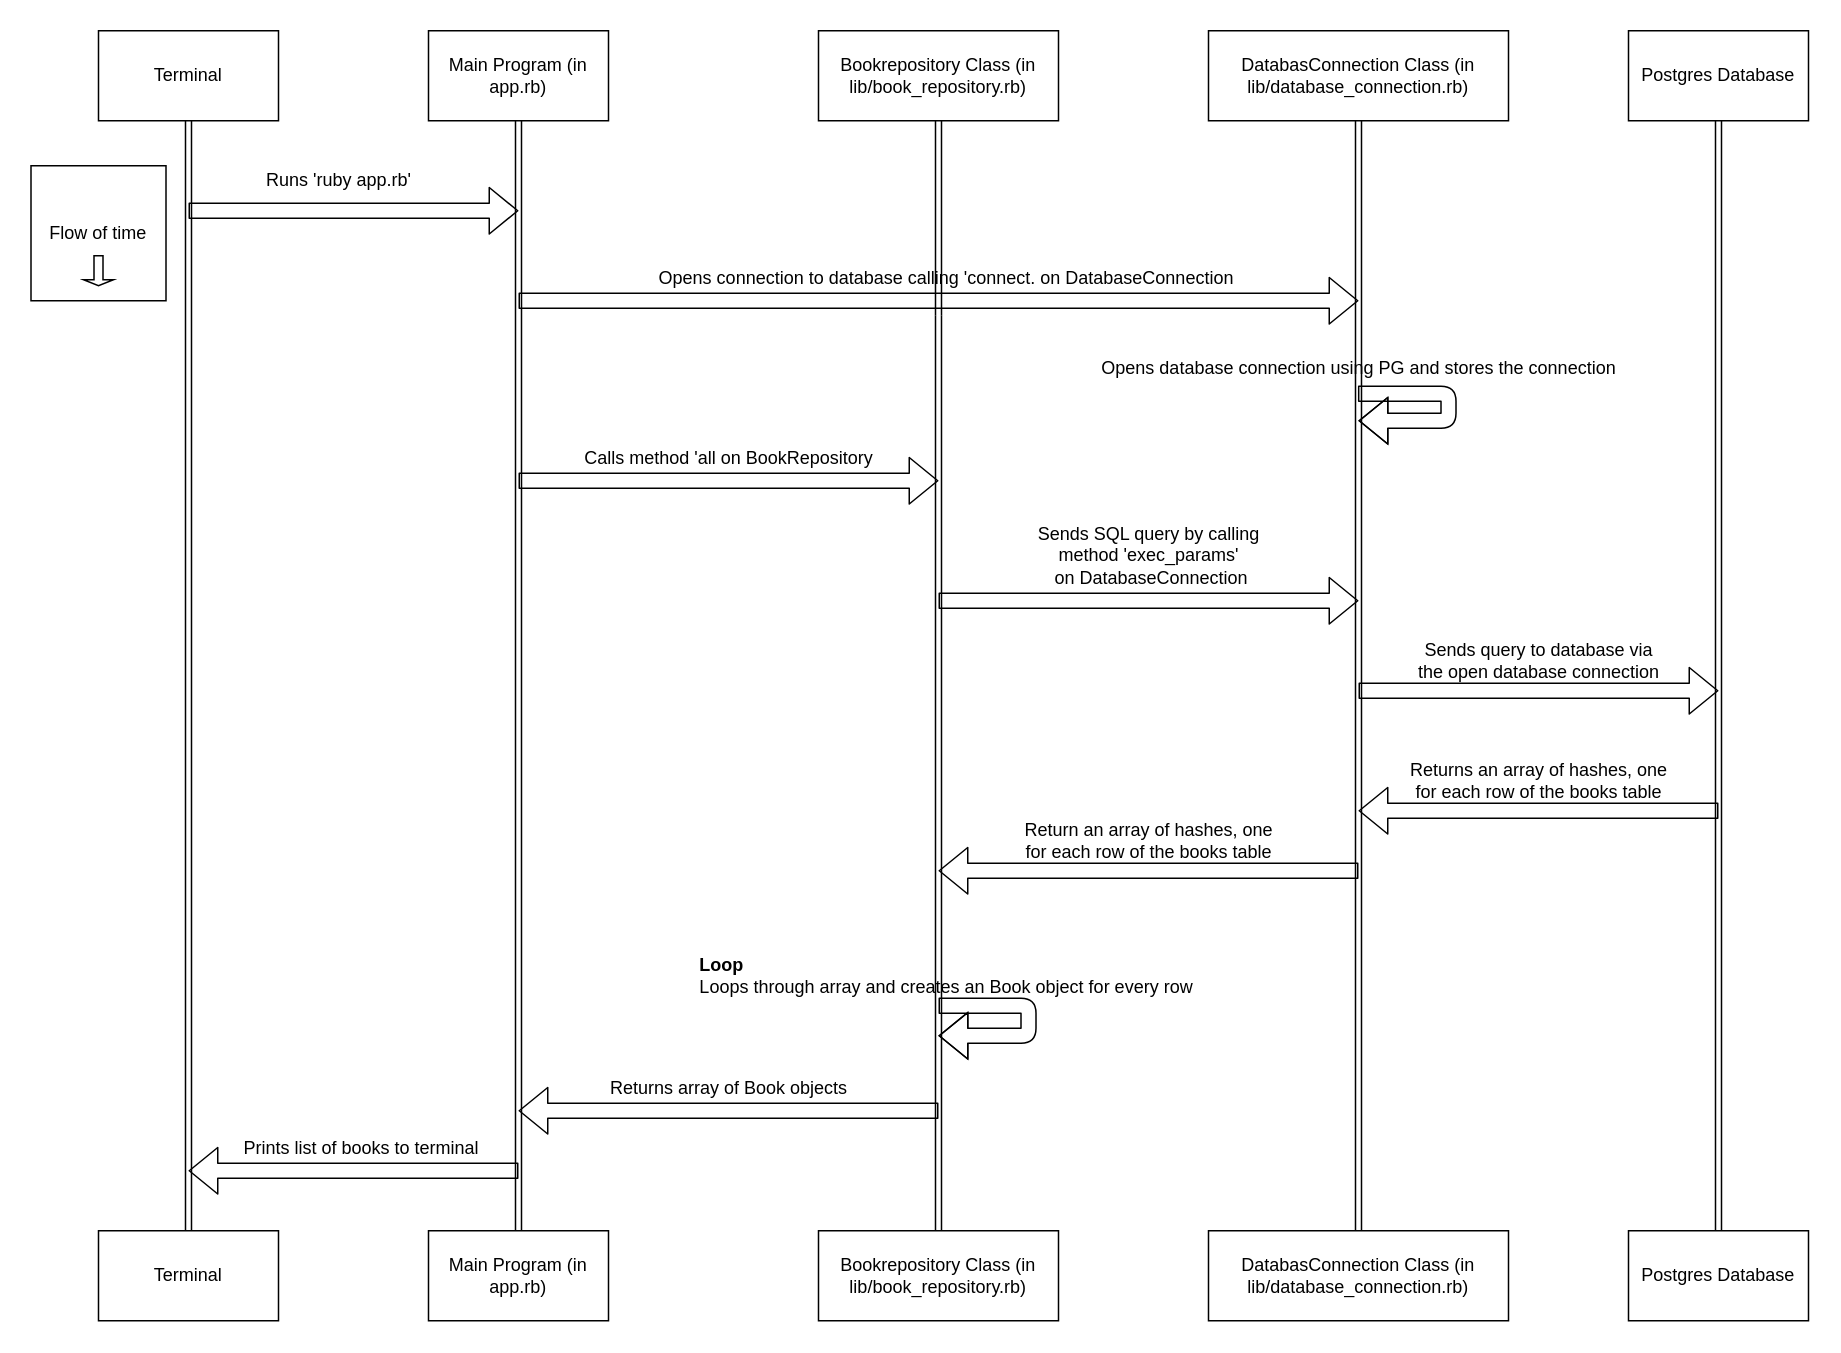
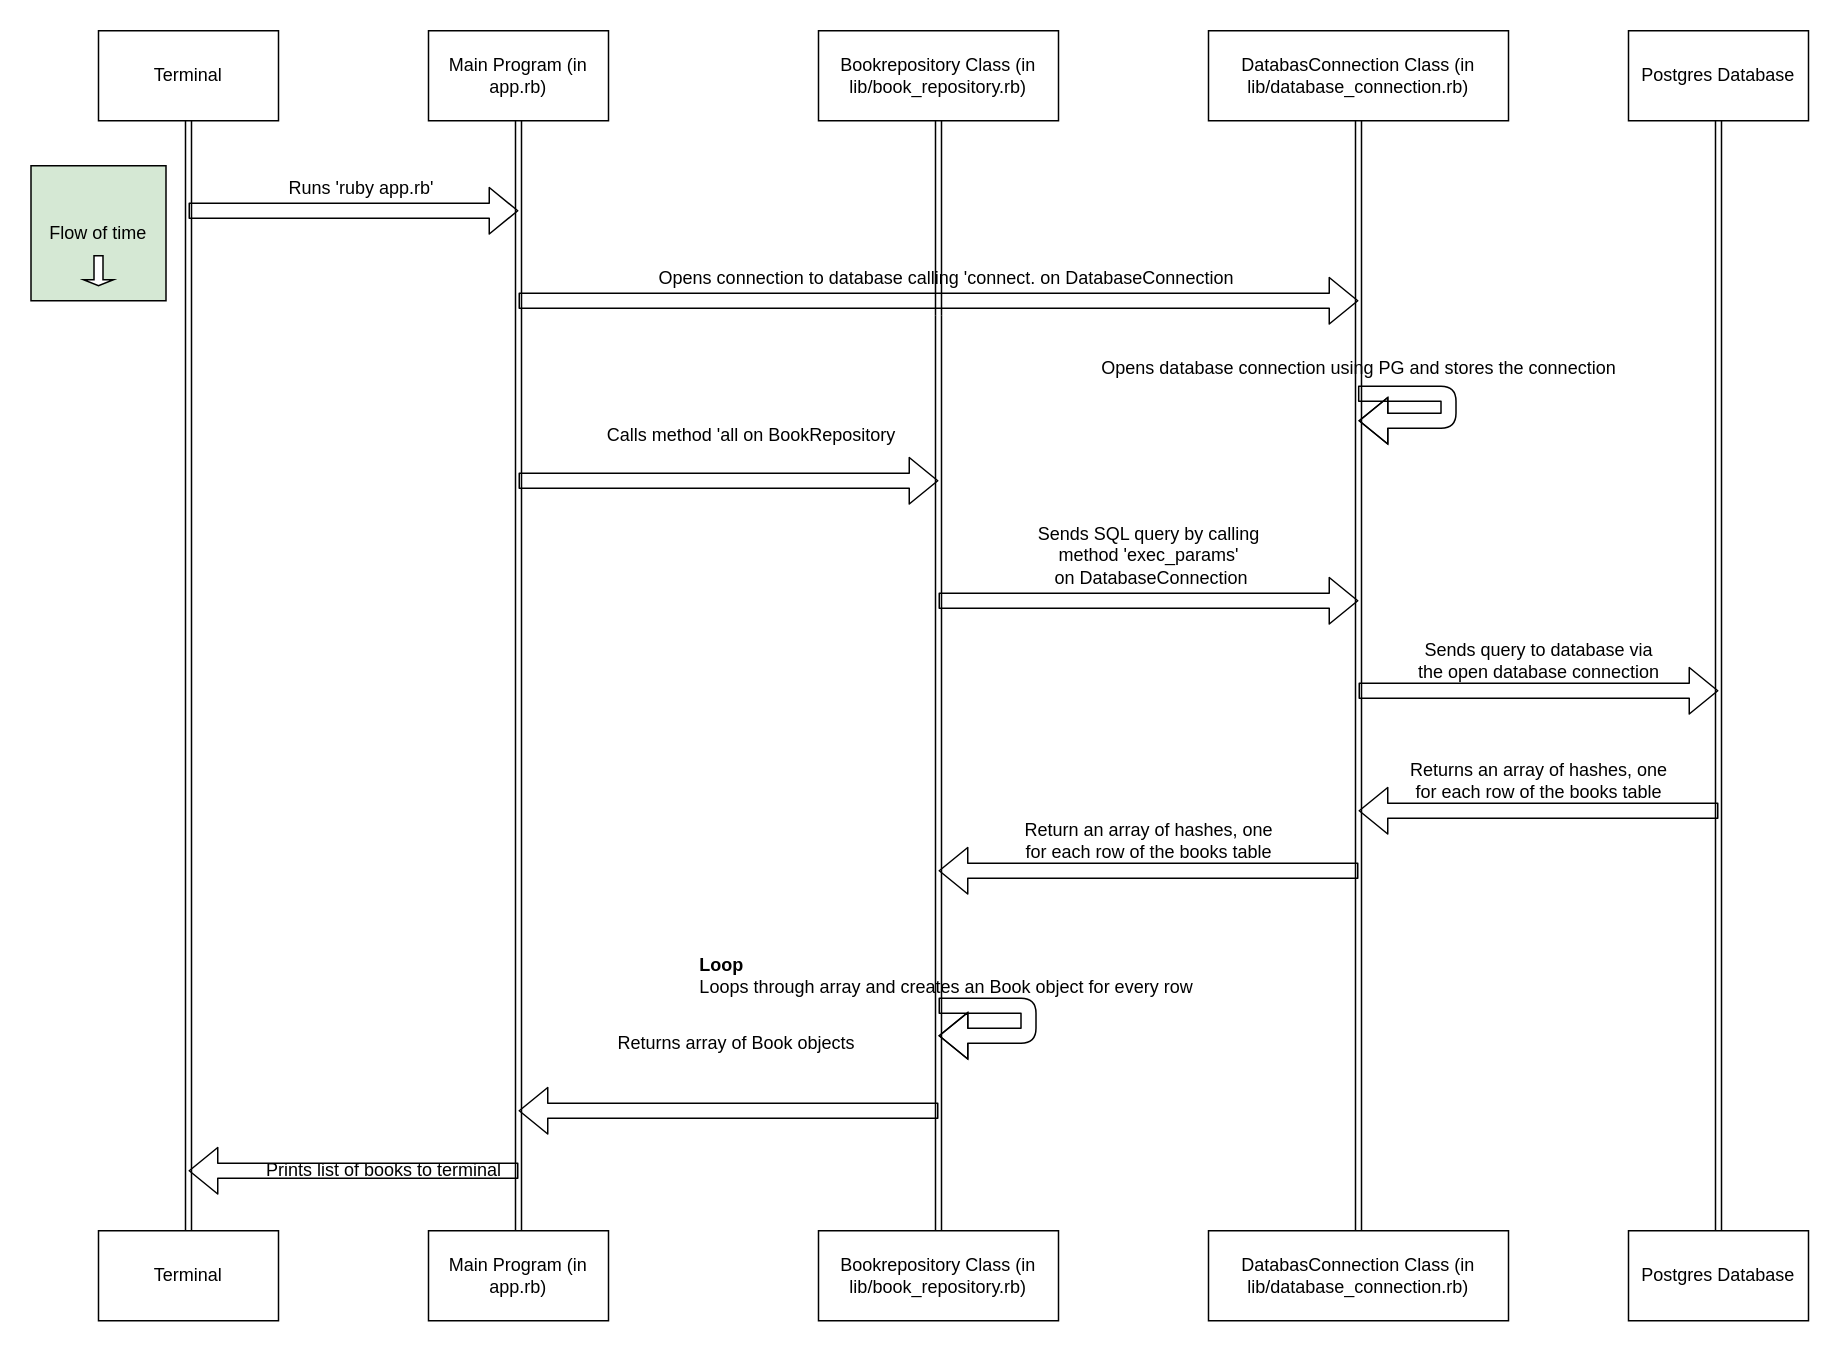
- <mxCell id="28" value="Runs 'ruby app.rb'" style="text;html=1;align=center;verticalAlign=middle;resizable=0;points=[];autosize=1;strokeColor=none;fillColor=none;" parent="1" vertex="1"><mxGeometry x="165" y="105" width="120" height="30" as="geometry" /></mxCell>
+ <mxCell id="28" value="Runs 'ruby app.rb'" style="text;html=1;align=center;verticalAlign=middle;resizable=0;points=[];autosize=1;strokeColor=none;fillColor=none;" parent="1" vertex="1"><mxGeometry x="180" y="110" width="120" height="30" as="geometry" /></mxCell>
- <mxCell id="17" value="Flow of time&lt;br&gt;" style="whiteSpace=wrap;html=1;aspect=fixed;" parent="1" vertex="1"><mxGeometry x="20" y="110" width="90" height="90" as="geometry" /></mxCell>
+ <mxCell id="17" value="Flow of time&lt;br&gt;" style="whiteSpace=wrap;html=1;aspect=fixed;fillColor=#d5e8d4;" parent="1" vertex="1"><mxGeometry x="20" y="110" width="90" height="90" as="geometry" /></mxCell>
- <mxCell id="32" value="Calls method 'all on BookRepository" style="text;html=1;align=center;verticalAlign=middle;resizable=0;points=[];autosize=1;strokeColor=none;fillColor=none;" parent="1" vertex="1"><mxGeometry x="375" y="290" width="220" height="30" as="geometry" /></mxCell>
+ <mxCell id="32" value="Calls method 'all on BookRepository" style="text;html=1;align=center;verticalAlign=middle;resizable=0;points=[];autosize=1;strokeColor=none;fillColor=none;" parent="1" vertex="1"><mxGeometry x="390" y="275" width="220" height="30" as="geometry" /></mxCell>
- <mxCell id="39" value="Returns array of Book objects" style="text;html=1;align=center;verticalAlign=middle;resizable=0;points=[];autosize=1;strokeColor=none;fillColor=none;" parent="1" vertex="1"><mxGeometry x="395" y="710" width="180" height="30" as="geometry" /></mxCell>
+ <mxCell id="39" value="Returns array of Book objects" style="text;html=1;align=center;verticalAlign=middle;resizable=0;points=[];autosize=1;strokeColor=none;fillColor=none;" parent="1" vertex="1"><mxGeometry x="400" y="680" width="180" height="30" as="geometry" /></mxCell>
- <mxCell id="40" value="Prints list of books to terminal" style="text;html=1;align=center;verticalAlign=middle;resizable=0;points=[];autosize=1;strokeColor=none;fillColor=none;" parent="1" vertex="1"><mxGeometry x="150" y="750" width="180" height="30" as="geometry" /></mxCell>
+ <mxCell id="40" value="Prints list of books to terminal" style="text;html=1;align=center;verticalAlign=middle;resizable=0;points=[];autosize=1;strokeColor=none;fillColor=none;" parent="1" vertex="1"><mxGeometry x="165" y="765" width="180" height="30" as="geometry" /></mxCell>
